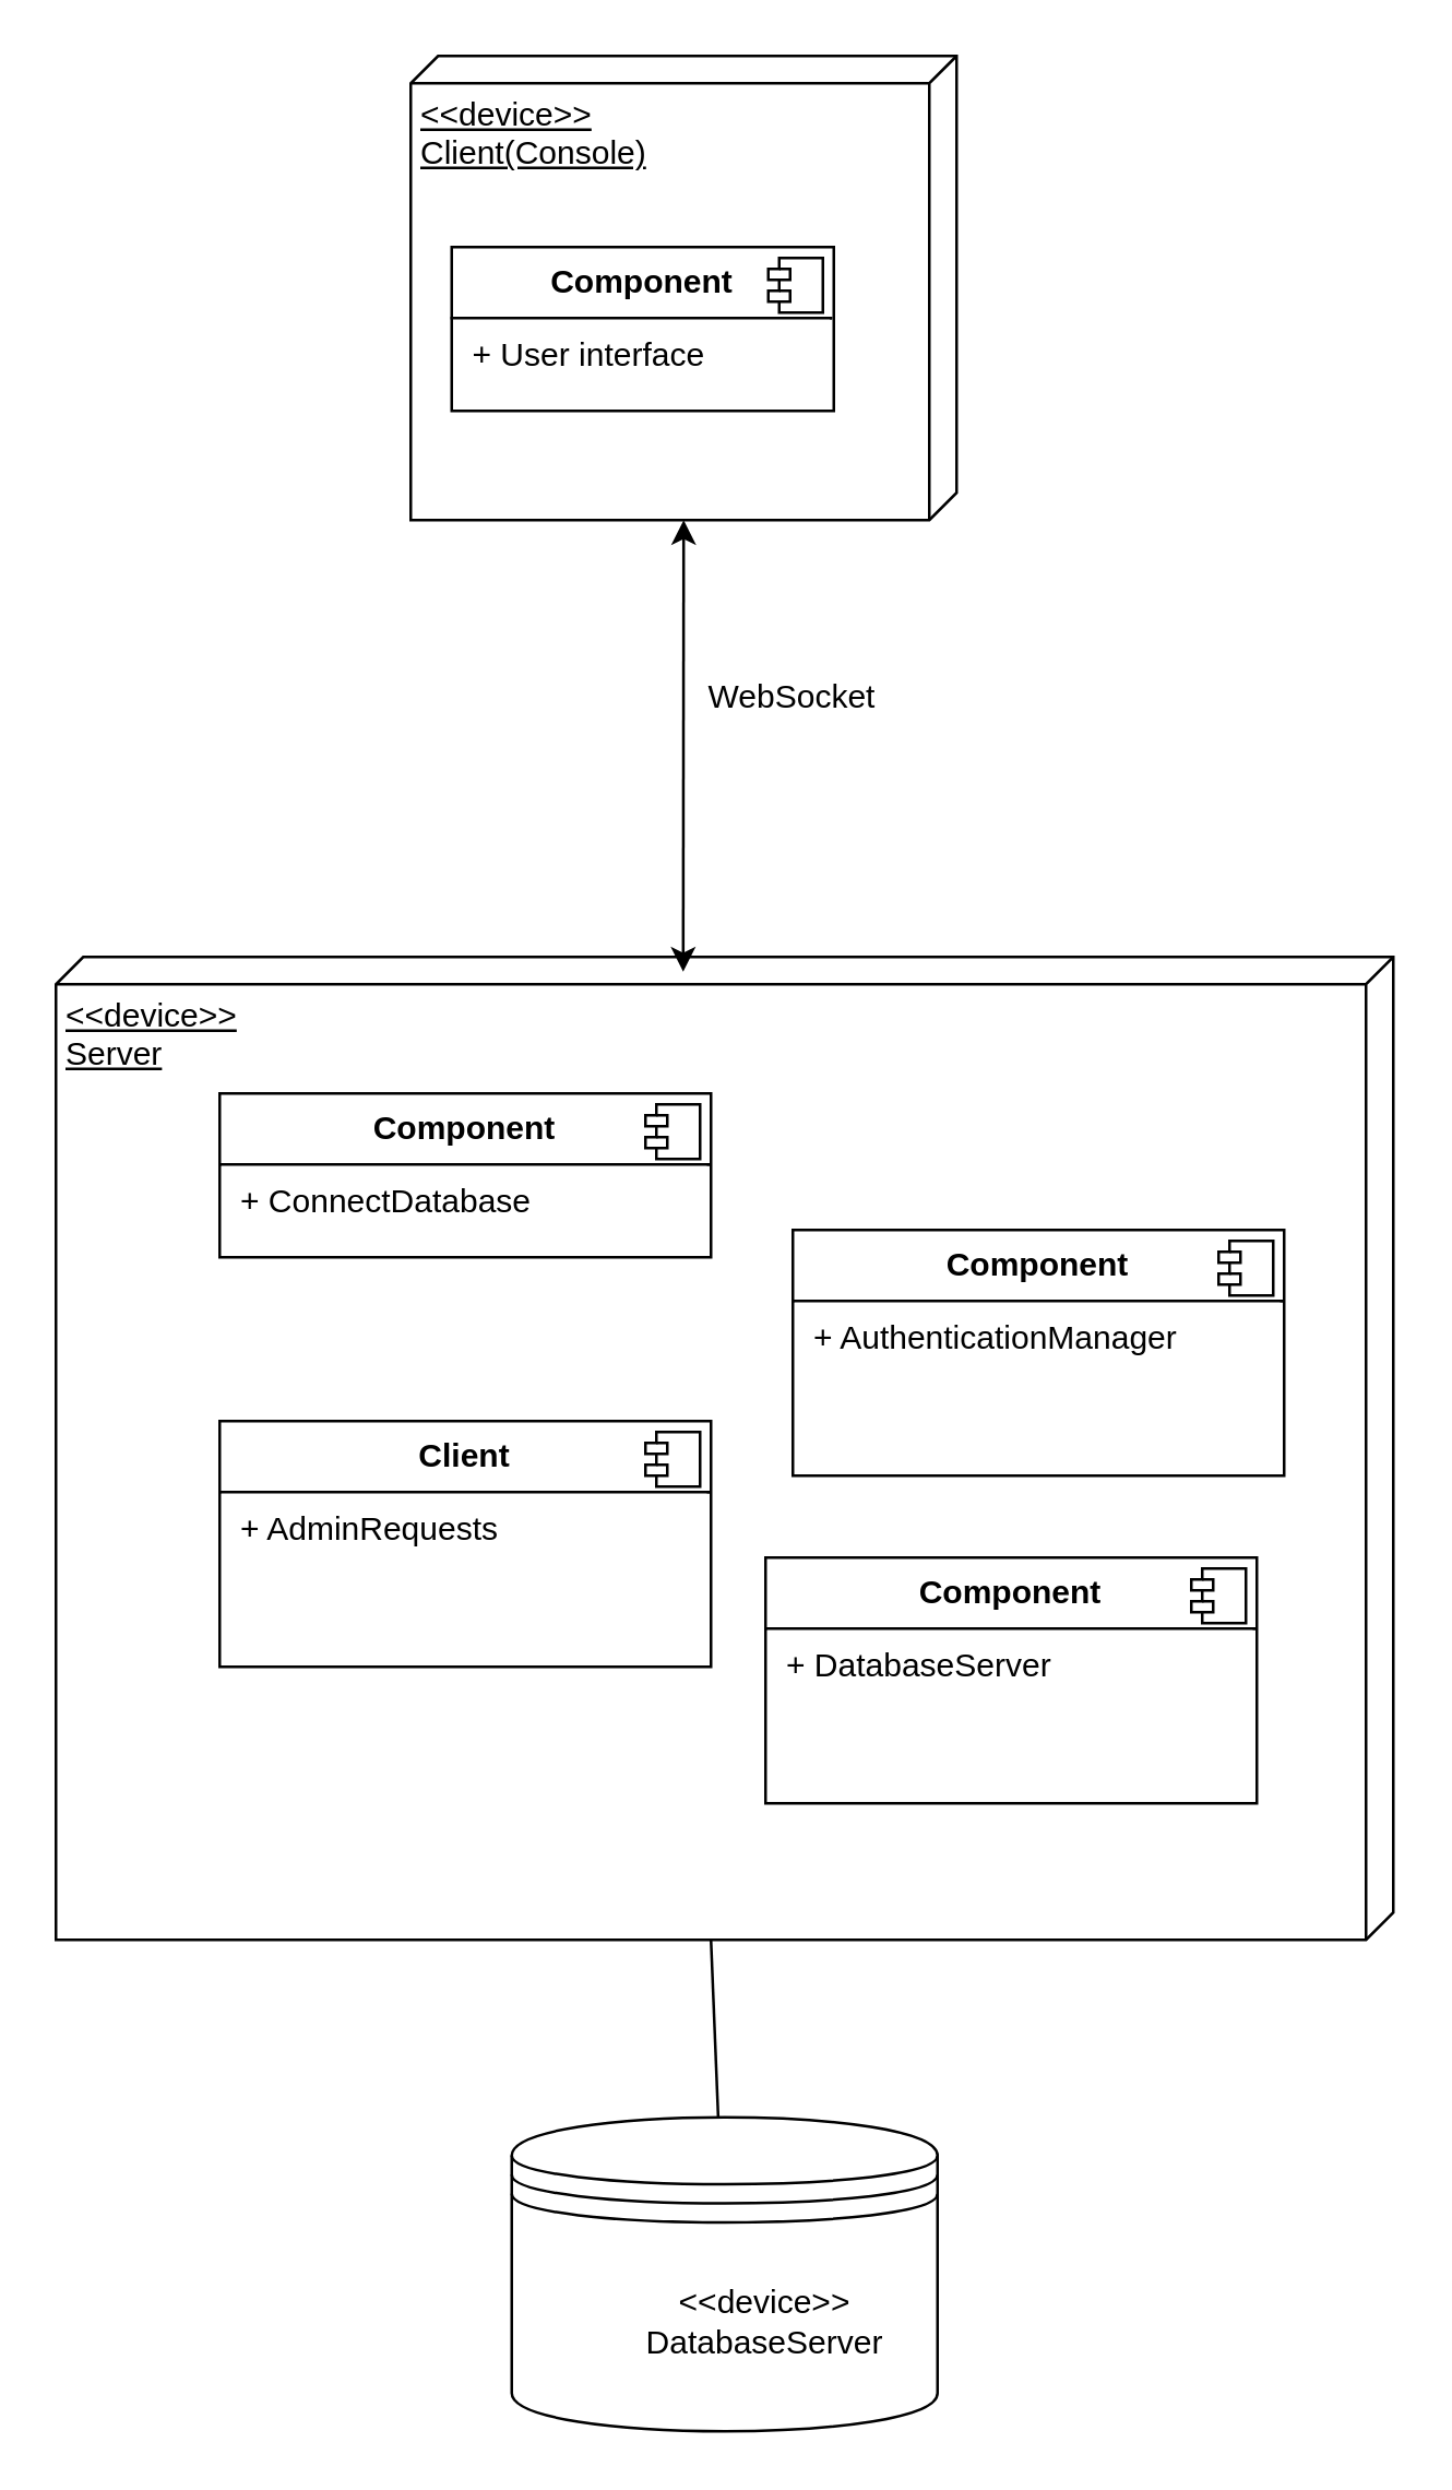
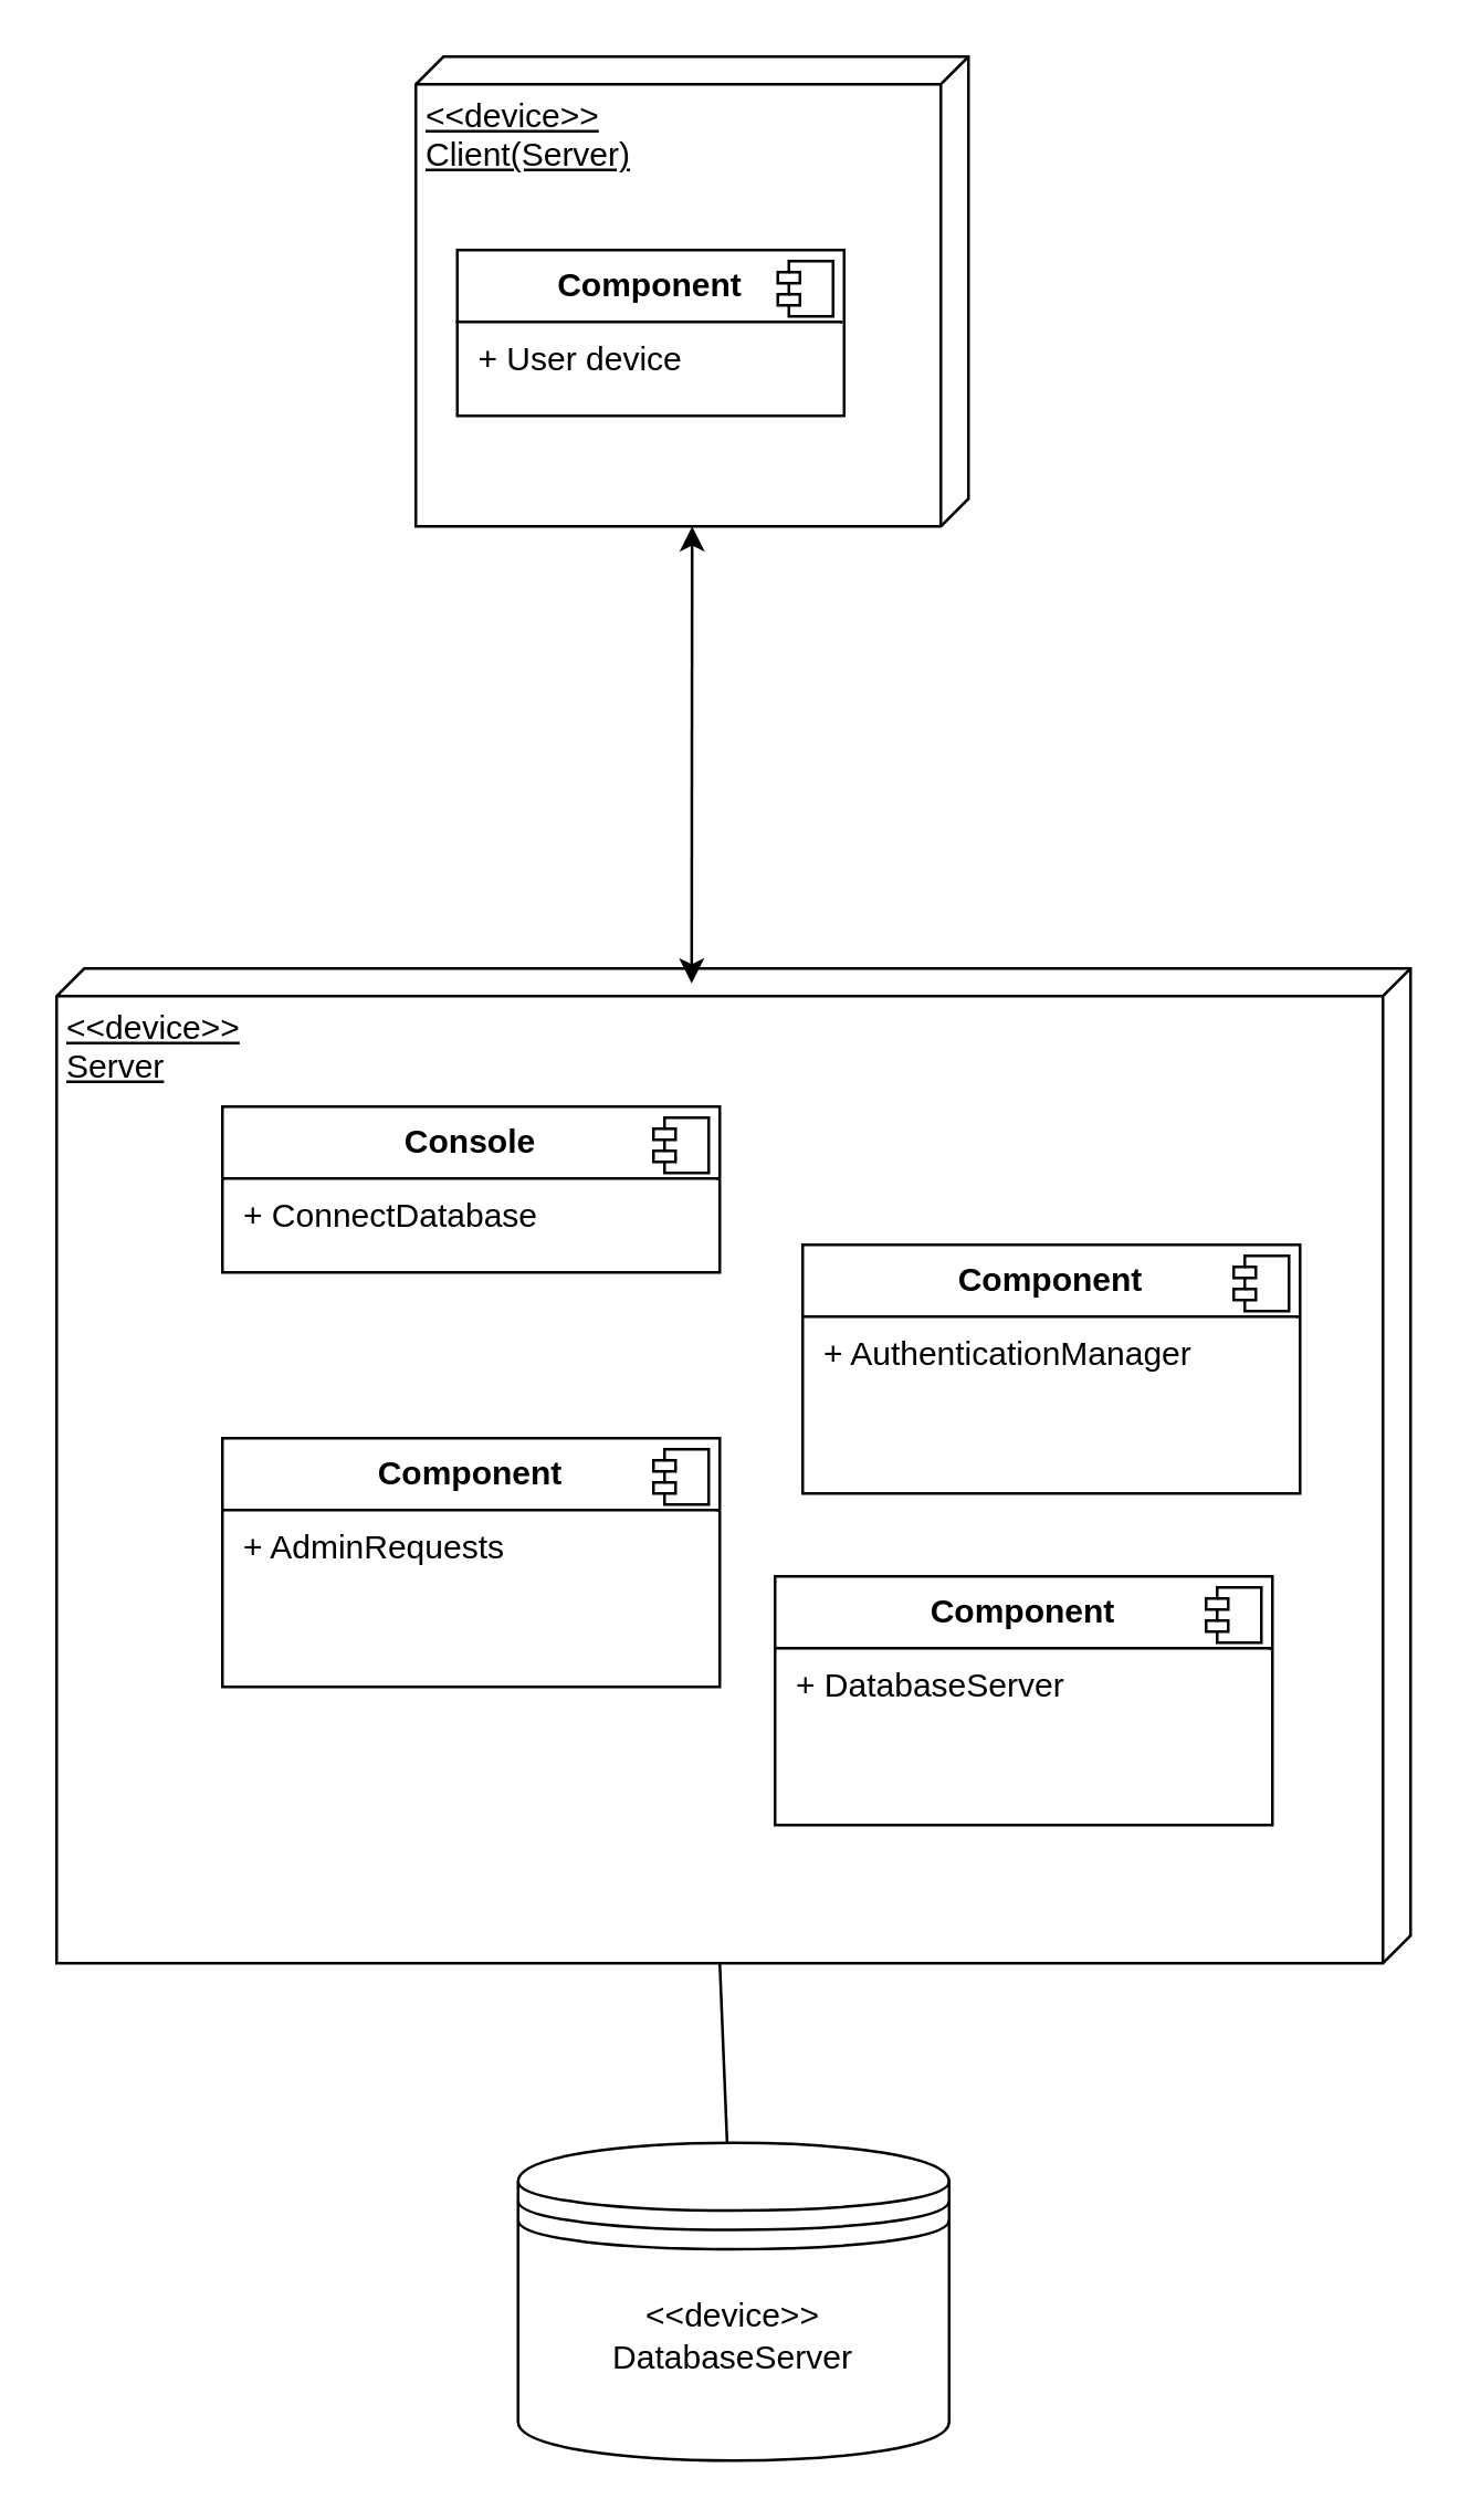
- <mxCell id="2" value="&amp;lt;&amp;lt;device&amp;gt;&amp;gt;&lt;div&gt;Client(Console)&lt;/div&gt;" style="verticalAlign=top;align=left;spacingTop=8;spacingLeft=2;spacingRight=12;shape=cube;size=10;direction=south;fontStyle=4;html=1;whiteSpace=wrap;" parent="1" vertex="1"><mxGeometry x="150" y="20" width="200" height="170" as="geometry" /></mxCell>
+ <mxCell id="2" value="&amp;lt;&amp;lt;device&amp;gt;&amp;gt;&lt;div&gt;Client(Server)&lt;/div&gt;" style="verticalAlign=top;align=left;spacingTop=8;spacingLeft=2;spacingRight=12;shape=cube;size=10;direction=south;fontStyle=4;html=1;whiteSpace=wrap;" parent="1" vertex="1"><mxGeometry x="150" y="20" width="200" height="170" as="geometry" /></mxCell>
- <mxCell id="9" value="&lt;p style=&quot;margin:0px;margin-top:6px;text-align:center;&quot;&gt;&lt;b&gt;Component&lt;/b&gt;&lt;/p&gt;&lt;hr size=&quot;1&quot; style=&quot;border-style:solid;&quot;&gt;&lt;p style=&quot;margin:0px;margin-left:8px;&quot;&gt;+ User interface&lt;br&gt;&lt;/p&gt;" style="align=left;overflow=fill;html=1;dropTarget=0;whiteSpace=wrap;" parent="1" vertex="1"><mxGeometry x="165" width="140" height="60" as="geometry" y="90" /></mxCell>
+ <mxCell id="9" value="&lt;p style=&quot;margin:0px;margin-top:6px;text-align:center;&quot;&gt;&lt;b&gt;Component&lt;/b&gt;&lt;/p&gt;&lt;hr size=&quot;1&quot; style=&quot;border-style:solid;&quot;&gt;&lt;p style=&quot;margin:0px;margin-left:8px;&quot;&gt;+ User device&lt;br&gt;&lt;/p&gt;" style="align=left;overflow=fill;html=1;dropTarget=0;whiteSpace=wrap;" parent="1" vertex="1"><mxGeometry x="165" width="140" height="60" as="geometry" y="90" /></mxCell>
- <mxCell id="7" value="WebSocket" style="text;strokeColor=none;align=center;fillColor=none;html=1;verticalAlign=middle;whiteSpace=wrap;rounded=0;" parent="1" vertex="1"><mxGeometry x="260" y="240" width="60" height="30" as="geometry" /></mxCell>
- <mxCell id="11" value="&lt;p style=&quot;margin:0px;margin-top:6px;text-align:center;&quot;&gt;&lt;b&gt;Component&lt;/b&gt;&lt;/p&gt;&lt;hr size=&quot;1&quot; style=&quot;border-style:solid;&quot;&gt;&lt;p style=&quot;margin:0px;margin-left:8px;&quot;&gt;+ ConnectDatabase&lt;br&gt;&lt;br&gt;&lt;/p&gt;" style="align=left;overflow=fill;html=1;dropTarget=0;whiteSpace=wrap;" parent="1" vertex="1"><mxGeometry x="80" y="400" width="180" height="60" as="geometry" /></mxCell>
+ <mxCell id="11" value="&lt;p style=&quot;margin:0px;margin-top:6px;text-align:center;&quot;&gt;&lt;b&gt;Console&lt;/b&gt;&lt;/p&gt;&lt;hr size=&quot;1&quot; style=&quot;border-style:solid;&quot;&gt;&lt;p style=&quot;margin:0px;margin-left:8px;&quot;&gt;+ ConnectDatabase&lt;br&gt;&lt;br&gt;&lt;/p&gt;" style="align=left;overflow=fill;html=1;dropTarget=0;whiteSpace=wrap;" parent="1" vertex="1"><mxGeometry x="80" y="400" width="180" height="60" as="geometry" /></mxCell>
- <mxCell id="13" value="&lt;p style=&quot;margin:0px;margin-top:6px;text-align:center;&quot;&gt;&lt;b&gt;Client&lt;/b&gt;&lt;/p&gt;&lt;hr size=&quot;1&quot; style=&quot;border-style:solid;&quot;&gt;&lt;p style=&quot;margin:0px;margin-left:8px;&quot;&gt;+ AdminRequests&lt;br&gt;&lt;/p&gt;" style="align=left;overflow=fill;html=1;dropTarget=0;whiteSpace=wrap;" parent="1" vertex="1"><mxGeometry x="80" y="520" width="180" height="90" as="geometry" /></mxCell>
+ <mxCell id="13" value="&lt;p style=&quot;margin:0px;margin-top:6px;text-align:center;&quot;&gt;&lt;b&gt;Component&lt;/b&gt;&lt;/p&gt;&lt;hr size=&quot;1&quot; style=&quot;border-style:solid;&quot;&gt;&lt;p style=&quot;margin:0px;margin-left:8px;&quot;&gt;+ AdminRequests&lt;br&gt;&lt;/p&gt;" style="align=left;overflow=fill;html=1;dropTarget=0;whiteSpace=wrap;" parent="1" vertex="1"><mxGeometry x="80" y="520" width="180" height="90" as="geometry" /></mxCell>
- <mxCell id="5" value="&lt;div&gt;&amp;lt;&amp;lt;device&amp;gt;&amp;gt;&lt;/div&gt;DatabaseServer" style="text;strokeColor=none;align=center;fillColor=none;html=1;verticalAlign=middle;whiteSpace=wrap;rounded=0;" parent="1" vertex="1"><mxGeometry x="240" y="835" width="80" height="30" as="geometry" /></mxCell>
+ <mxCell id="5" value="&lt;div&gt;&amp;lt;&amp;lt;device&amp;gt;&amp;gt;&lt;/div&gt;DatabaseServer" style="text;strokeColor=none;align=center;fillColor=none;html=1;verticalAlign=middle;whiteSpace=wrap;rounded=0;" parent="1" vertex="1"><mxGeometry x="225" y="830" width="80" height="30" as="geometry" /></mxCell>
